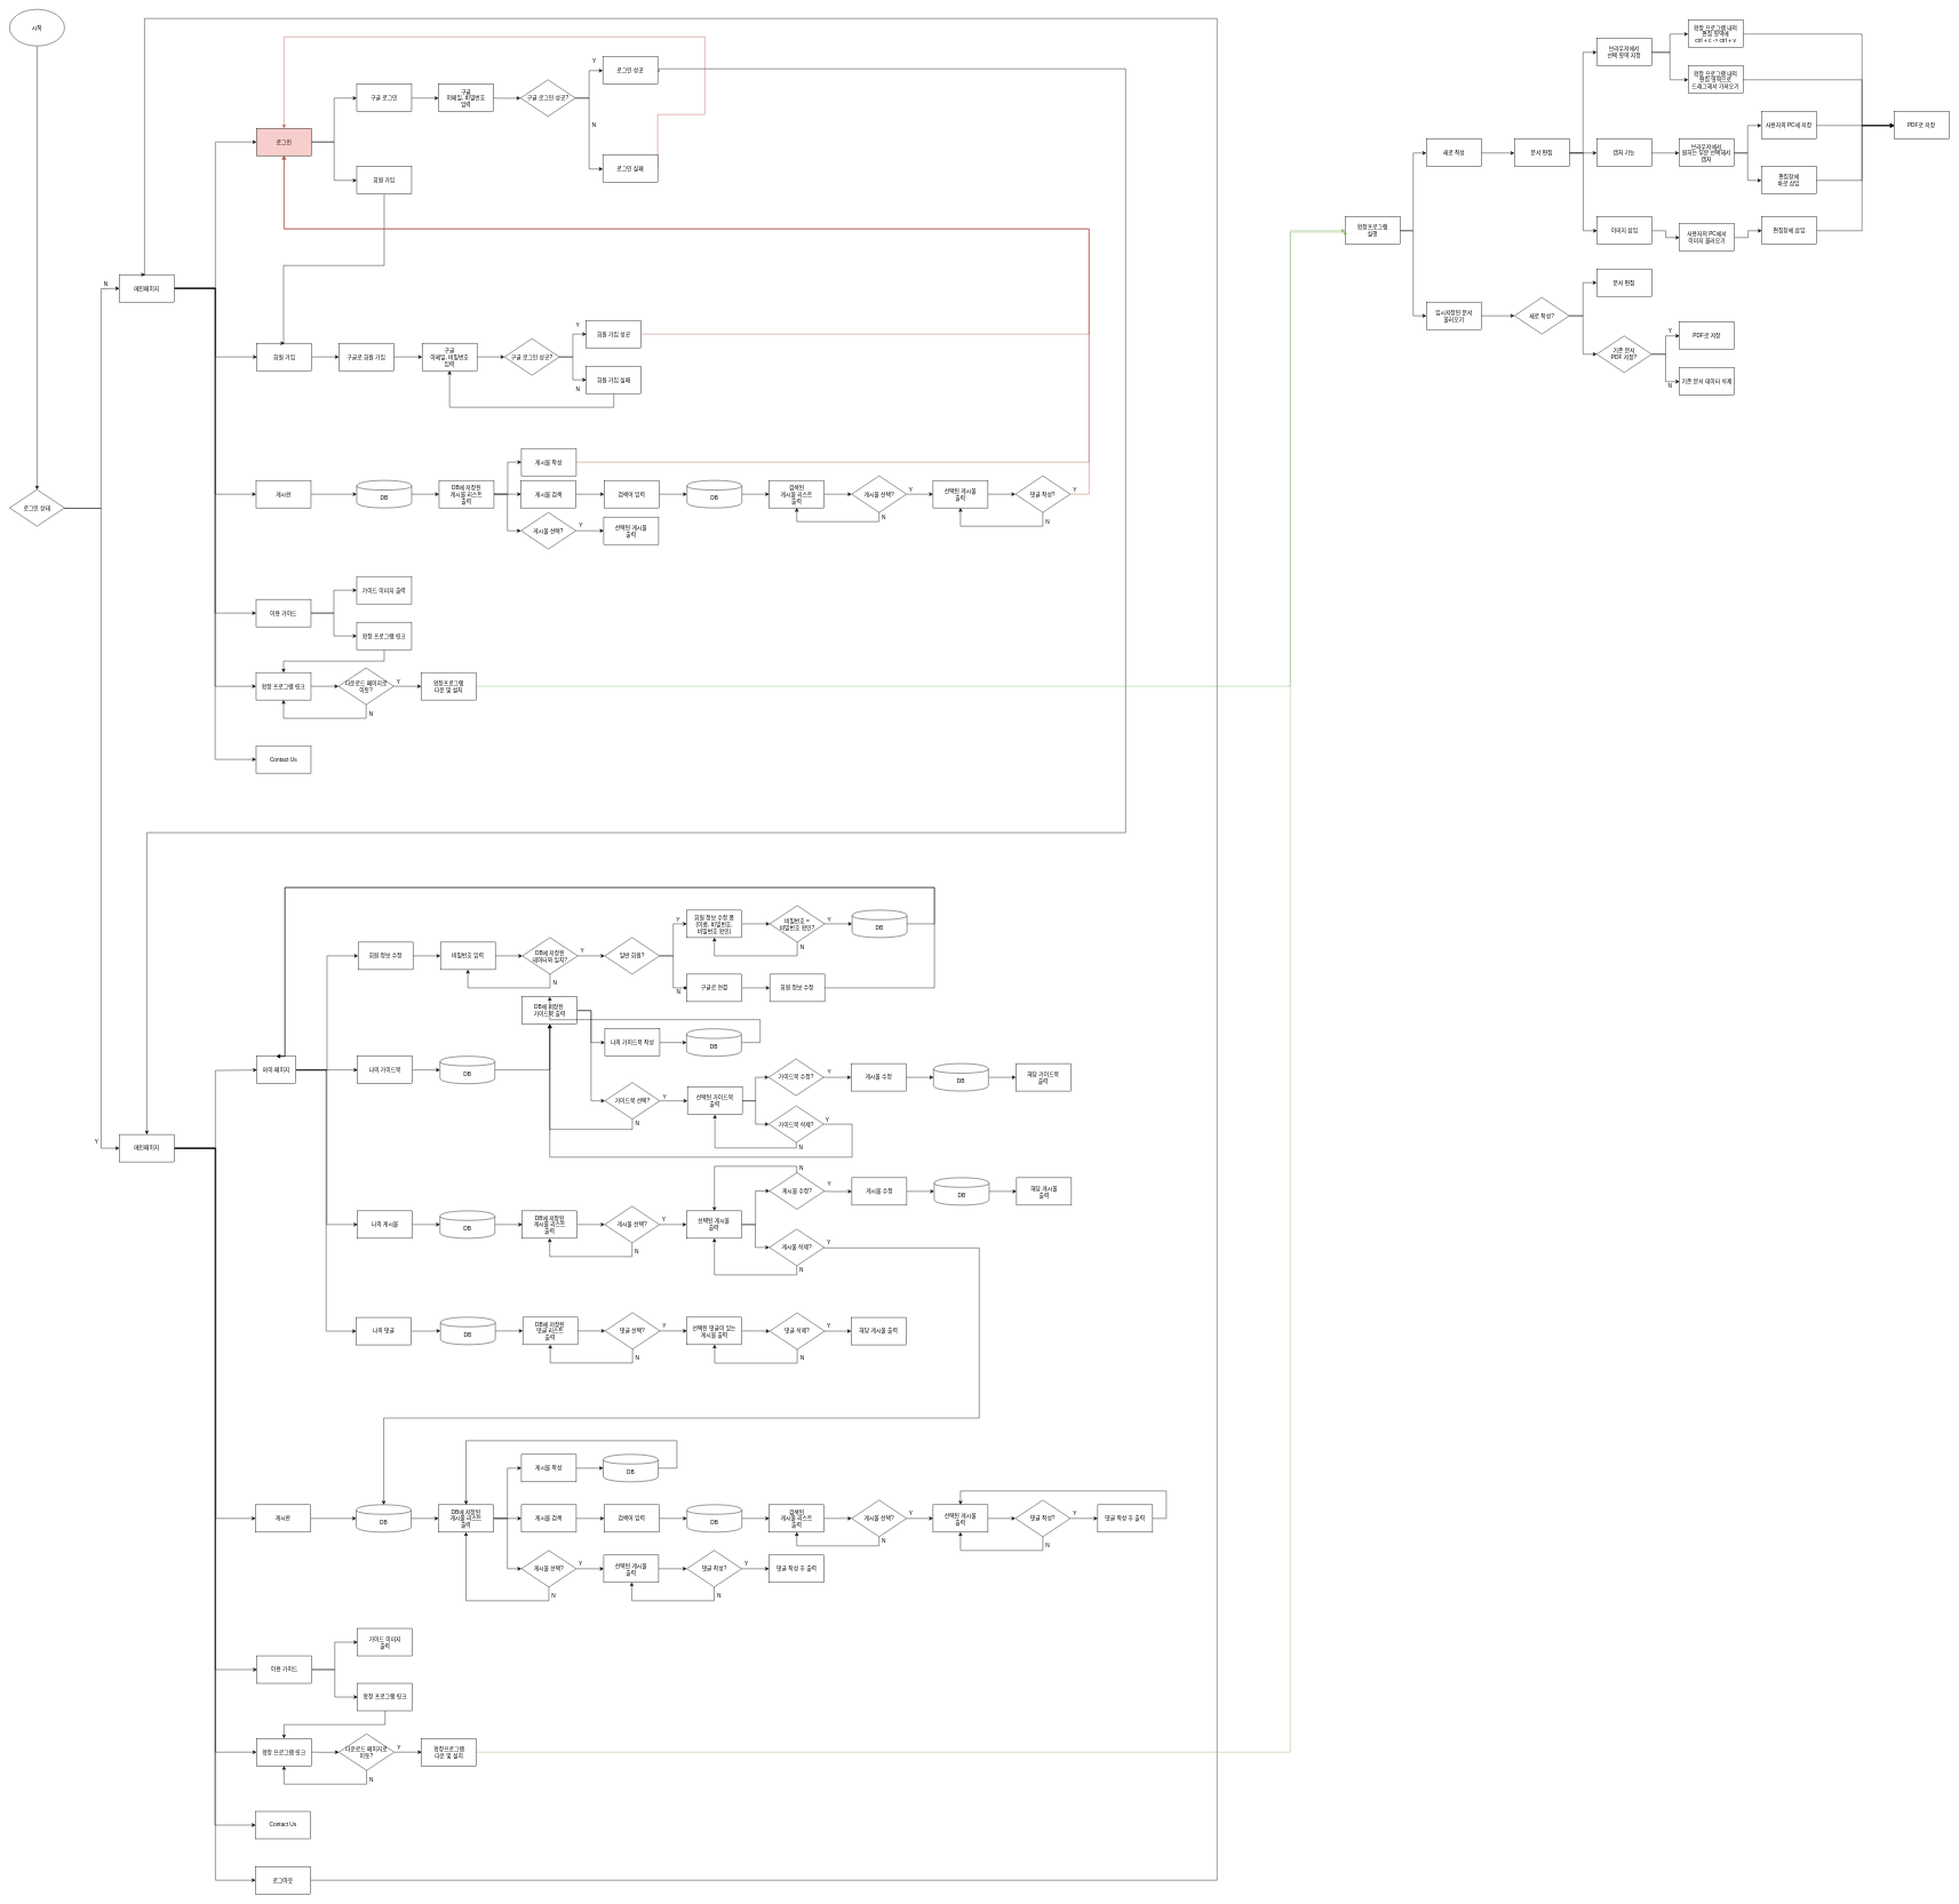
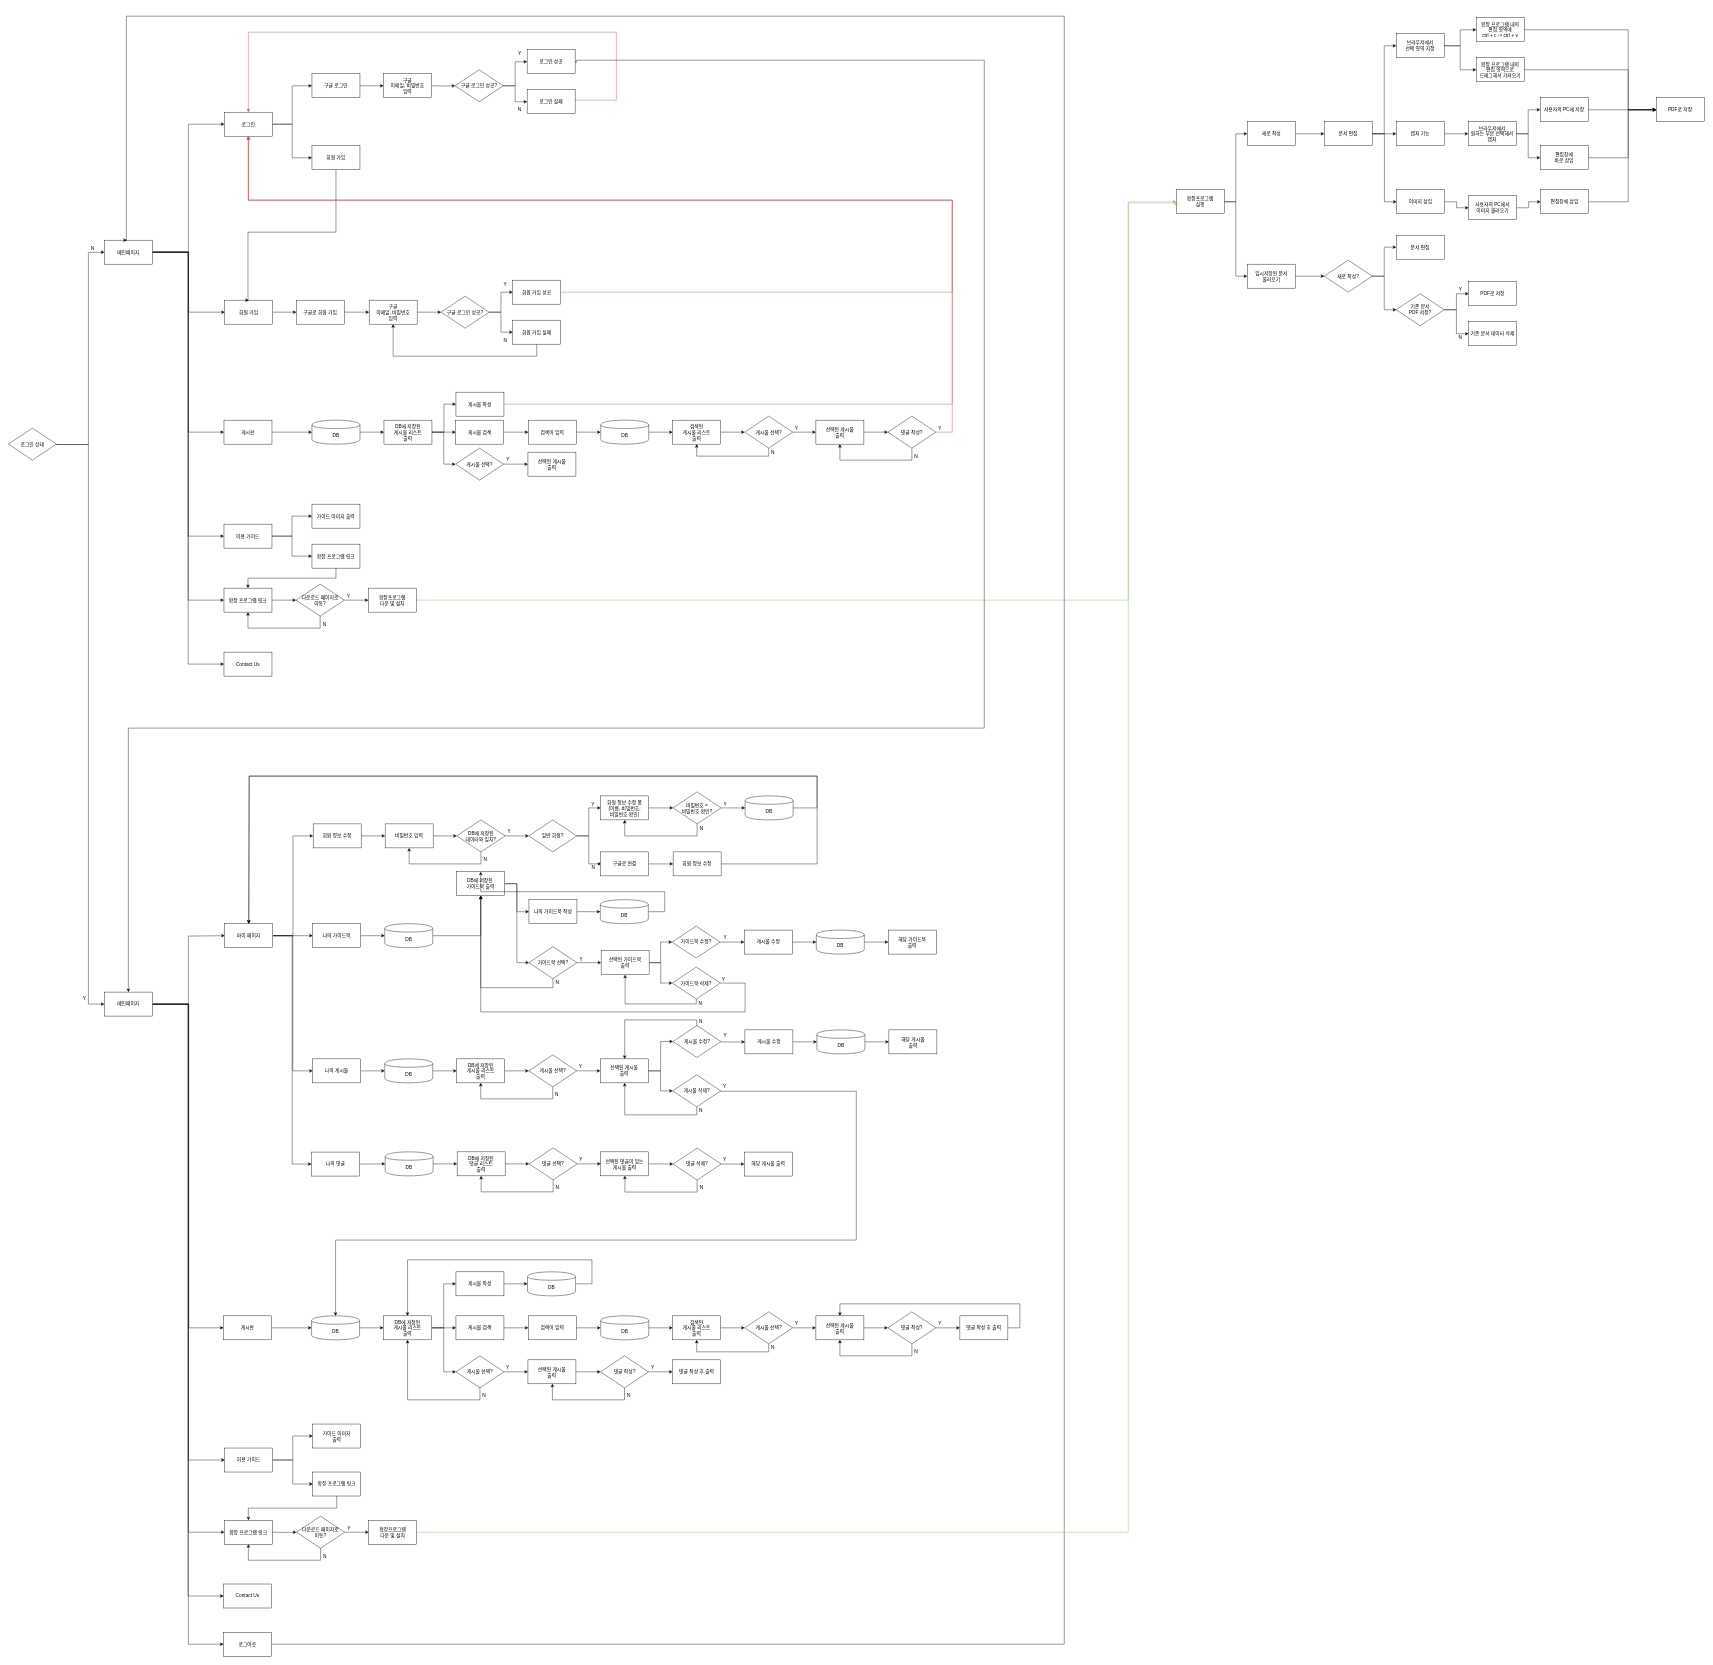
- <mxCell id="3" value="시작" style="ellipse;whiteSpace=wrap;html=1;" parent="1" vertex="1"><mxGeometry x="20" y="20" width="120" height="80" as="geometry" /></mxCell>
- <mxCell id="6" value="로그인" style="rounded=0;whiteSpace=wrap;html=1;fillColor=#f8cecc;" parent="1" vertex="1"><mxGeometry x="560" y="280" width="120" height="60" as="geometry" /></mxCell>
+ <mxCell id="6" value="로그인" style="rounded=0;whiteSpace=wrap;html=1;" parent="1" vertex="1"><mxGeometry x="560" y="280" width="120" height="60" as="geometry" /></mxCell>
- <mxCell id="18" value="로그인 실패" style="rounded=0;whiteSpace=wrap;html=1;" parent="1" vertex="1"><mxGeometry x="1317" y="339" width="120" height="60" as="geometry" /></mxCell>
+ <mxCell id="18" value="로그인 실패" style="rounded=0;whiteSpace=wrap;html=1;" parent="1" vertex="1"><mxGeometry x="1317" y="224" width="120" height="60" as="geometry" /></mxCell>
- <mxCell id="2" style="edgeStyle=orthogonalEdgeStyle;rounded=0;orthogonalLoop=1;jettySize=auto;html=1;entryX=0.5;entryY=0;entryDx=0;entryDy=0;" parent="1" source="3" target="23" edge="1"><mxGeometry relative="1" as="geometry" /></mxCell>
- <mxCell id="63" value="마이 페이지" style="rounded=0;whiteSpace=wrap;html=1;align=center;" parent="1" vertex="1"><mxGeometry x="561" y="2309" width="85" height="60" as="geometry" /></mxCell>
+ <mxCell id="63" value="마이 페이지" style="rounded=0;whiteSpace=wrap;html=1;align=center;" parent="1" vertex="1"><mxGeometry x="561" y="2309" width="120" height="60" as="geometry" /></mxCell>
